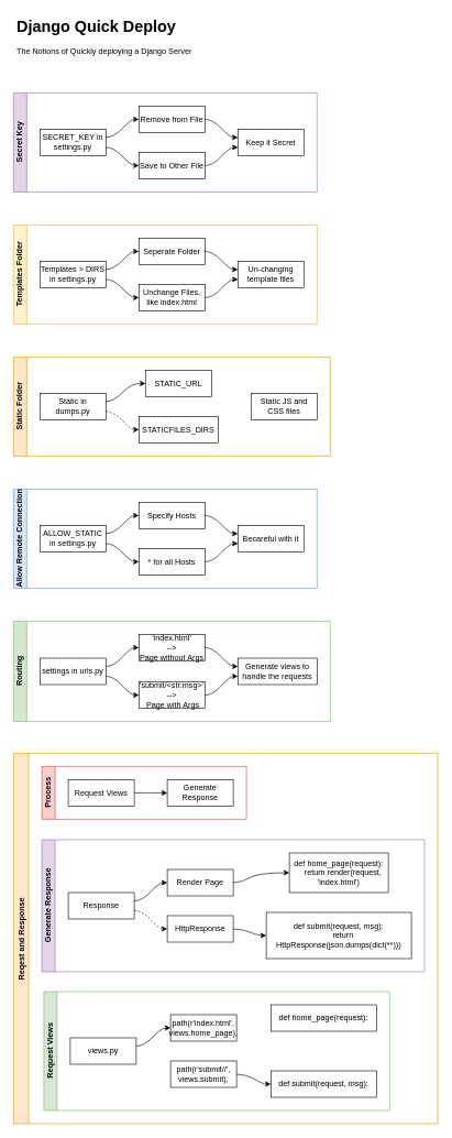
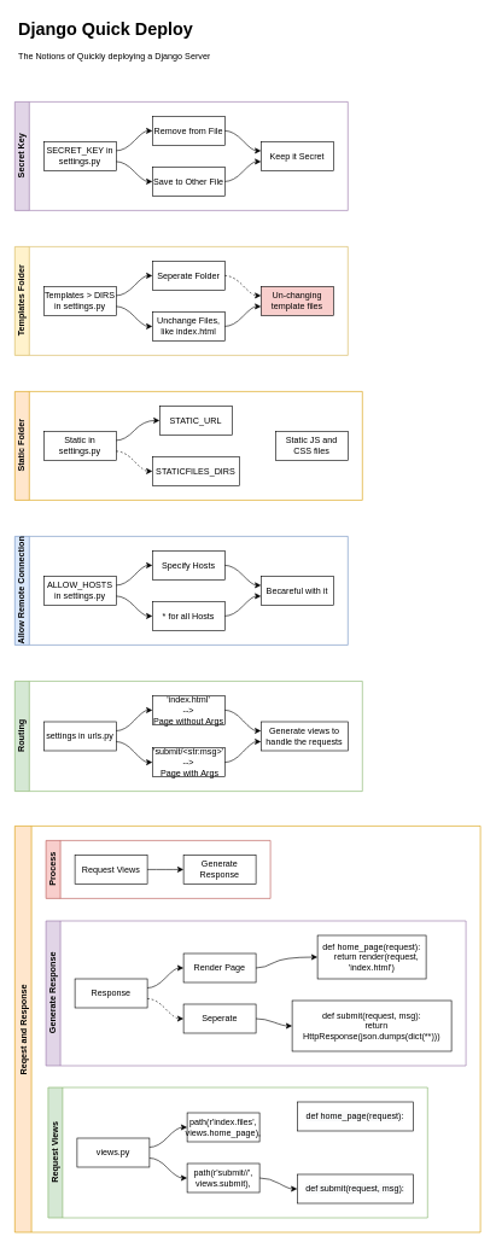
- <mxCell id="19" value="" style="html=1;curved=1;noEdgeStyle=1;orthogonal=1;" edge="1" parent="12" source="14" target="18"><mxGeometry relative="1" as="geometry"><Array as="points"><mxPoint x="302" y="40" /><mxPoint x="328" y="67.5" /></Array></mxGeometry></mxCell>
+ <mxCell id="19" value="" style="html=1;curved=1;noEdgeStyle=1;orthogonal=1;dashed=1;" edge="1" parent="12" source="14" target="18"><mxGeometry relative="1" as="geometry"><Array as="points"><mxPoint x="302" y="40" /><mxPoint x="328" y="67.5" /></Array></mxGeometry></mxCell>
- <mxCell id="18" value="Un-changing template files" style="whiteSpace=wrap;html=1;" vertex="1" parent="12"><mxGeometry x="340" y="55" width="100" height="40" as="geometry" /></mxCell>
+ <mxCell id="18" value="Un-changing template files" style="whiteSpace=wrap;html=1;fillColor=#f8cecc;" vertex="1" parent="12"><mxGeometry x="340" y="55" width="100" height="40" as="geometry" /></mxCell>
- <mxCell id="22" value="Static in dumps.py" style="whiteSpace=wrap;html=1;" vertex="1" parent="21"><mxGeometry x="40" y="55" width="100" height="40" as="geometry" /></mxCell>
+ <mxCell id="22" value="Static in settings.py" style="whiteSpace=wrap;html=1;" vertex="1" parent="21"><mxGeometry x="40" y="55" width="100" height="40" as="geometry" /></mxCell>
- <mxCell id="29" value="ALLOW_STATIC in settings.py" style="whiteSpace=wrap;html=1;" vertex="1" parent="28"><mxGeometry x="40" y="55" width="100" height="40" as="geometry" /></mxCell>
+ <mxCell id="29" value="ALLOW_HOSTS in settings.py" style="whiteSpace=wrap;html=1;" vertex="1" parent="28"><mxGeometry x="40" y="55" width="100" height="40" as="geometry" /></mxCell>
- <mxCell id="51" value="HttpResponse" style="whiteSpace=wrap;html=1;" vertex="1" parent="47"><mxGeometry x="190" y="115" width="100" height="40" as="geometry" /></mxCell>
+ <mxCell id="51" value="Seperate" style="whiteSpace=wrap;html=1;" vertex="1" parent="47"><mxGeometry x="190" y="115" width="100" height="40" as="geometry" /></mxCell>
- <mxCell id="63" value="path(r'index.html', views.home_page)," style="whiteSpace=wrap;html=1;" vertex="1" parent="61"><mxGeometry x="192.0" y="35" width="100" height="40" as="geometry" /></mxCell>
+ <mxCell id="63" value="path(r'index.files', views.home_page)," style="whiteSpace=wrap;html=1;" vertex="1" parent="61"><mxGeometry x="192.0" y="35" width="100" height="40" as="geometry" /></mxCell>
+ <mxCell id="66" value="" style="html=1;curved=1;noEdgeStyle=1;orthogonal=1;" edge="1" parent="61" source="62" target="65"><mxGeometry relative="1" as="geometry"><Array as="points"><mxPoint x="152" y="97.5" /><mxPoint x="178" y="125" /></Array></mxGeometry></mxCell>
